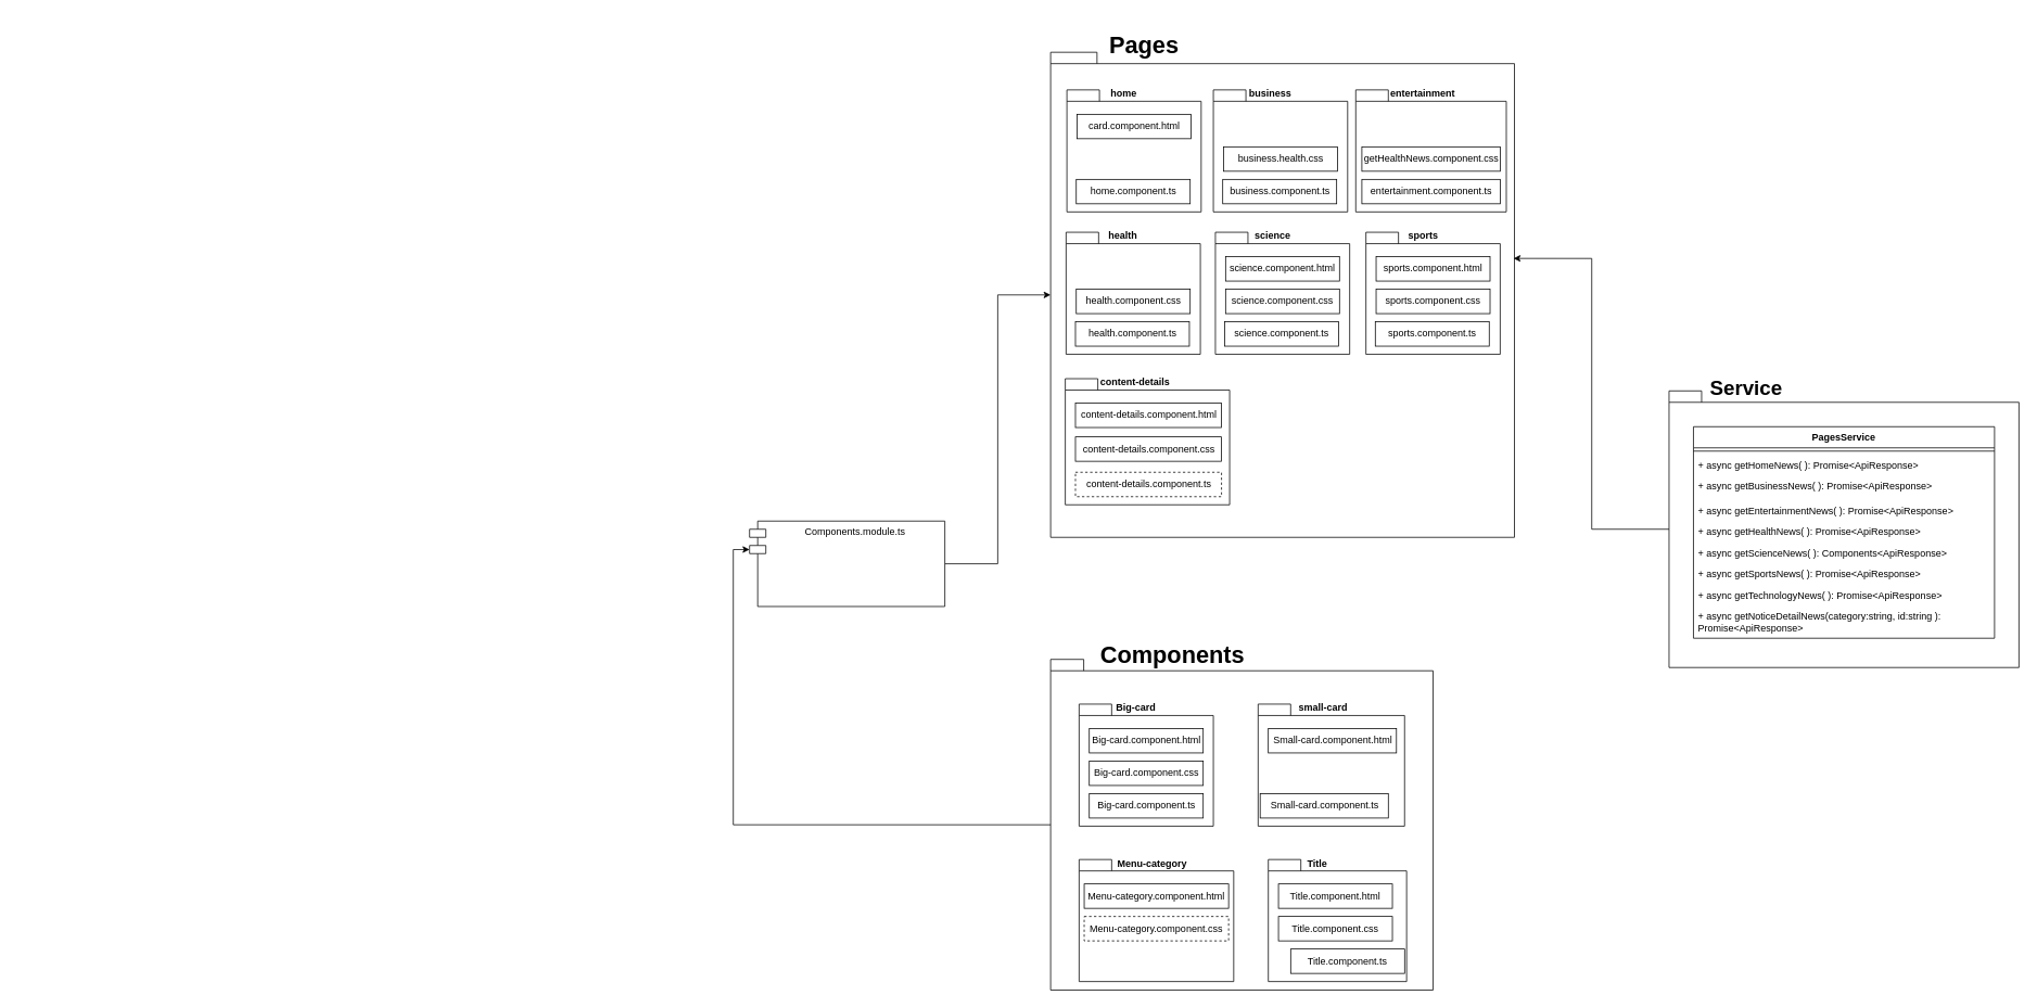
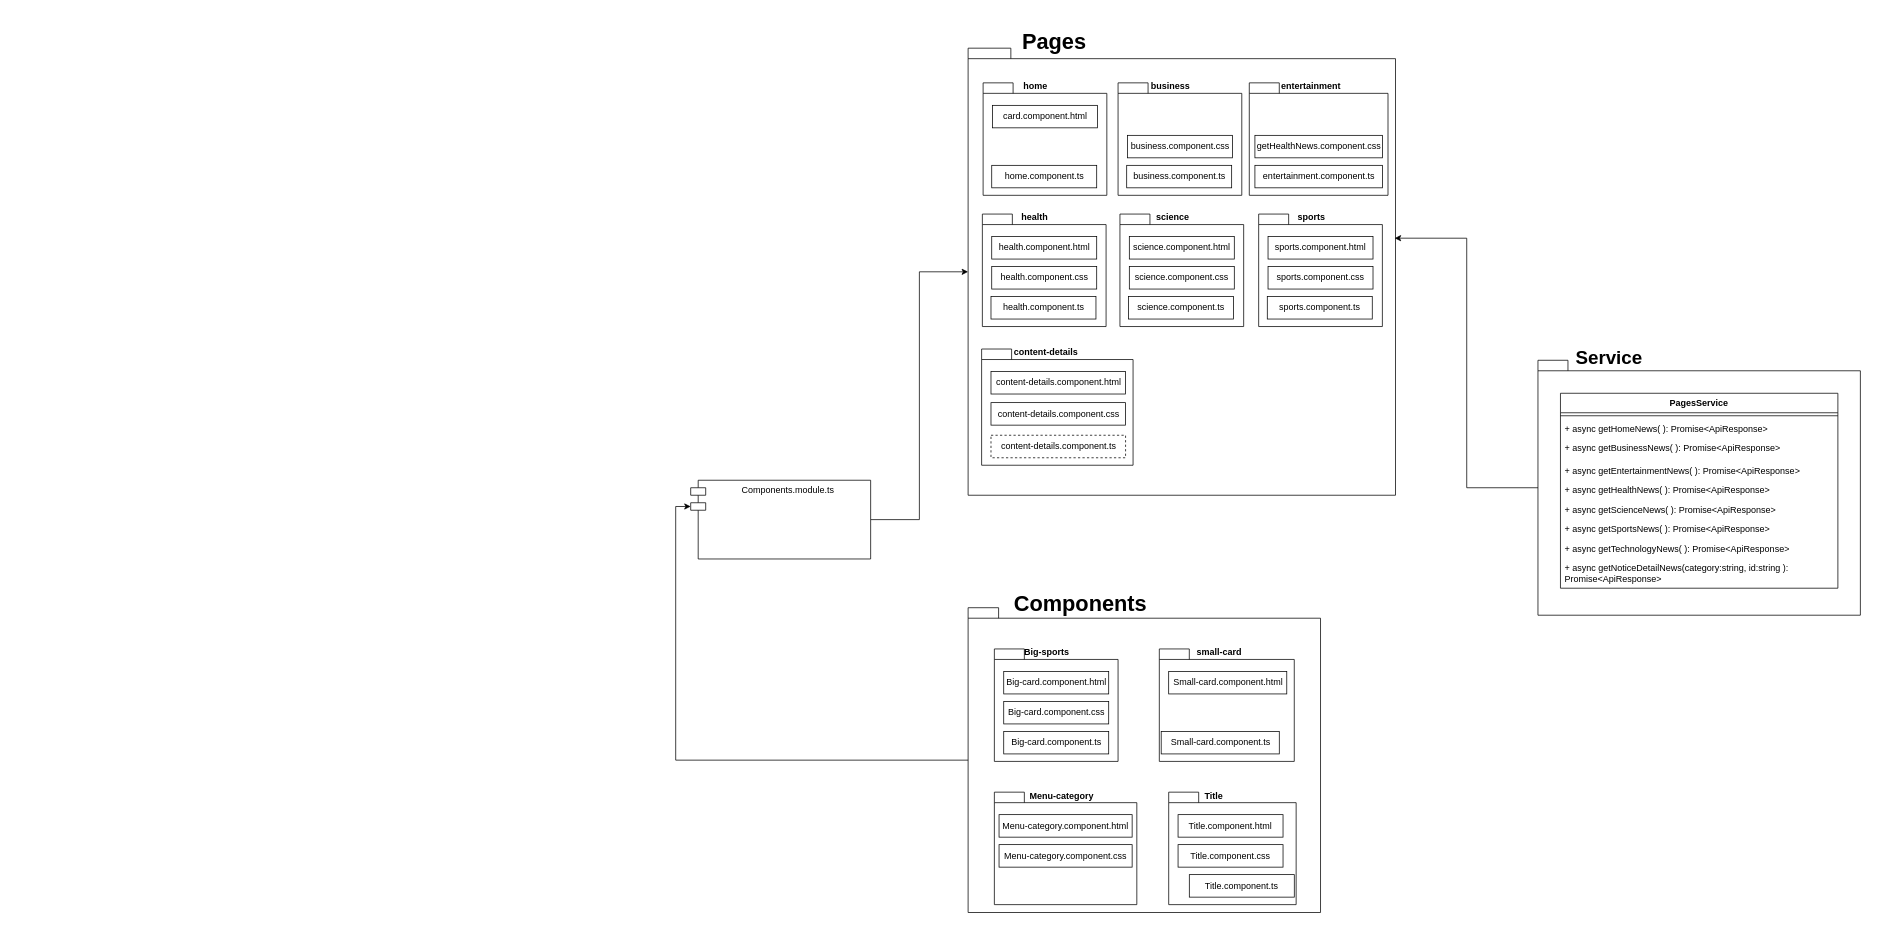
- <mxCell id="33" value="business.health.css" style="rounded=0;whiteSpace=wrap;html=1;" vertex="1" parent="1"><mxGeometry x="1502.5" y="180" width="140" height="30" as="geometry" /></mxCell>
+ <mxCell id="33" value="business.component.css" style="rounded=0;whiteSpace=wrap;html=1;" vertex="1" parent="1"><mxGeometry x="1502.5" y="180" width="140" height="30" as="geometry" /></mxCell>
+ <mxCell id="41" value="health.component.html" style="rounded=0;whiteSpace=wrap;html=1;" vertex="1" parent="1"><mxGeometry x="1321.5" y="315" width="140" height="30" as="geometry" /></mxCell>
- <mxCell id="67" value="+ async getScienceNews( ): Components&amp;lt;ApiResponse&amp;gt;" style="text;strokeColor=none;fillColor=none;align=left;verticalAlign=top;spacingLeft=4;spacingRight=4;overflow=hidden;rotatable=0;points=[[0,0.5],[1,0.5]];portConstraint=eastwest;whiteSpace=wrap;html=1;" vertex="1" parent="61"><mxGeometry y="142" width="370" height="26" as="geometry" /></mxCell>
+ <mxCell id="67" value="+ async getScienceNews( ): Promise&amp;lt;ApiResponse&amp;gt;" style="text;strokeColor=none;fillColor=none;align=left;verticalAlign=top;spacingLeft=4;spacingRight=4;overflow=hidden;rotatable=0;points=[[0,0.5],[1,0.5]];portConstraint=eastwest;whiteSpace=wrap;html=1;" vertex="1" parent="61"><mxGeometry y="142" width="370" height="26" as="geometry" /></mxCell>
- <mxCell id="9" value="&lt;font size=&quot;1&quot; style=&quot;&quot;&gt;&lt;b style=&quot;font-size: 12px;&quot;&gt;Big-card&lt;/b&gt;&lt;/font&gt;" style="text;html=1;strokeColor=none;fillColor=none;align=center;verticalAlign=middle;whiteSpace=wrap;rounded=0;" vertex="1" parent="1"><mxGeometry x="1355" y="855" width="80" height="30" as="geometry" /></mxCell>
+ <mxCell id="9" value="&lt;font size=&quot;1&quot; style=&quot;&quot;&gt;&lt;b style=&quot;font-size: 12px;&quot;&gt;Big-sports&lt;/b&gt;&lt;/font&gt;" style="text;html=1;strokeColor=none;fillColor=none;align=center;verticalAlign=middle;whiteSpace=wrap;rounded=0;" vertex="1" parent="1"><mxGeometry x="1355" y="855" width="80" height="30" as="geometry" /></mxCell>
- <mxCell id="22" value="Menu-category.component.css" style="rounded=0;whiteSpace=wrap;html=1;dashed=1;" vertex="1" parent="1"><mxGeometry x="1331.25" y="1126" width="177.5" height="30" as="geometry" /></mxCell>
+ <mxCell id="22" value="Menu-category.component.css" style="rounded=0;whiteSpace=wrap;html=1;" vertex="1" parent="1"><mxGeometry x="1331.25" y="1126" width="177.5" height="30" as="geometry" /></mxCell>
